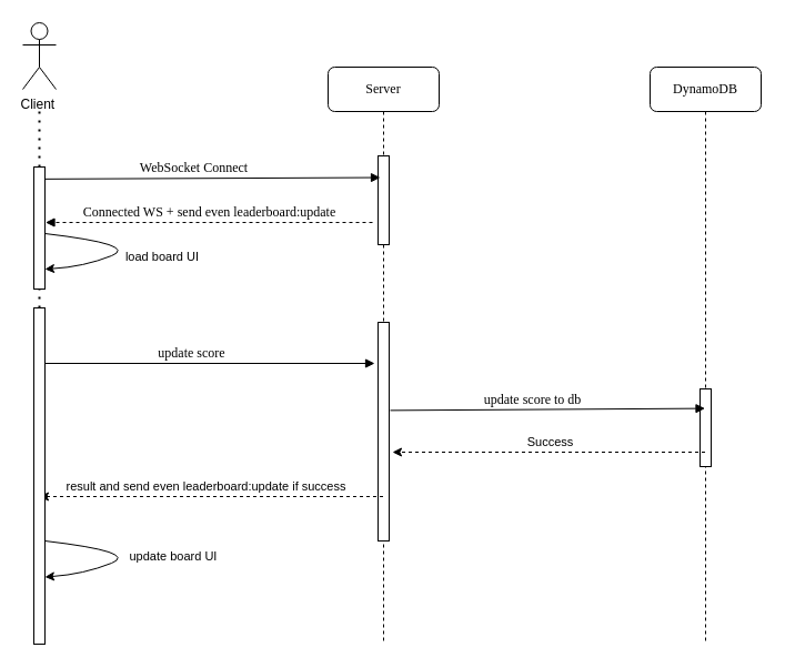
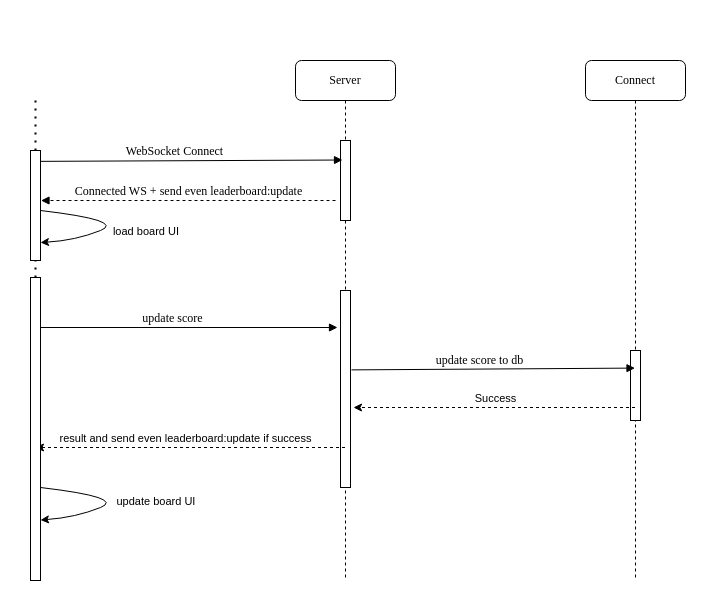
- <mxCell id="7" value="Client&amp;nbsp;" style="shape=umlActor;verticalLabelPosition=bottom;verticalAlign=top;html=1;outlineConnect=0;" vertex="1" parent="1"><mxGeometry x="20" y="20" width="30" height="60" as="geometry" /></mxCell>
- <mxCell id="9" value="DynamoDB" style="shape=umlLifeline;perimeter=lifelinePerimeter;whiteSpace=wrap;html=1;container=1;collapsible=0;recursiveResize=0;outlineConnect=0;rounded=1;shadow=0;comic=0;labelBackgroundColor=none;strokeWidth=1;fontFamily=Verdana;fontSize=12;align=center;" vertex="1" parent="1"><mxGeometry x="585" y="60" width="100" height="520" as="geometry" /></mxCell>
+ <mxCell id="9" value="Connect" style="shape=umlLifeline;perimeter=lifelinePerimeter;whiteSpace=wrap;html=1;container=1;collapsible=0;recursiveResize=0;outlineConnect=0;rounded=1;shadow=0;comic=0;labelBackgroundColor=none;strokeWidth=1;fontFamily=Verdana;fontSize=12;align=center;" vertex="1" parent="1"><mxGeometry x="585" y="60" width="100" height="520" as="geometry" /></mxCell>
